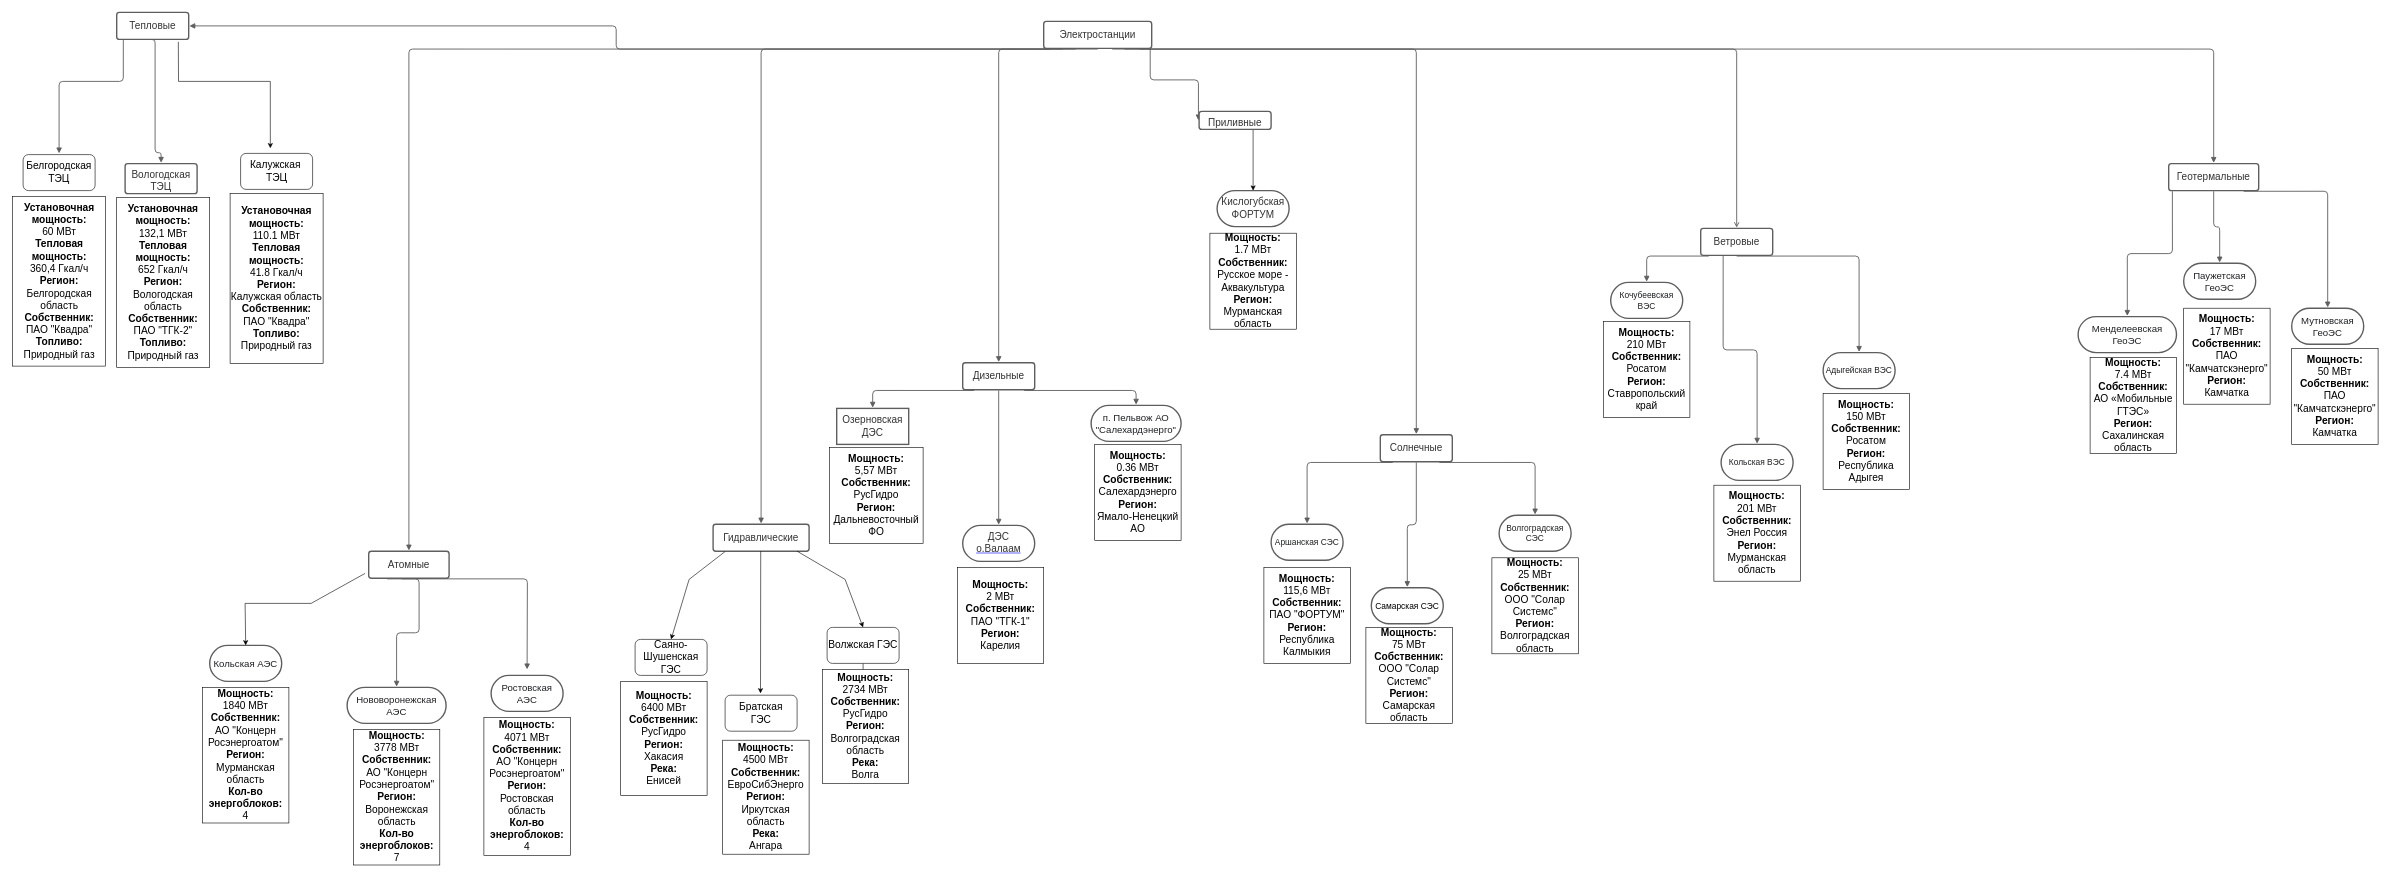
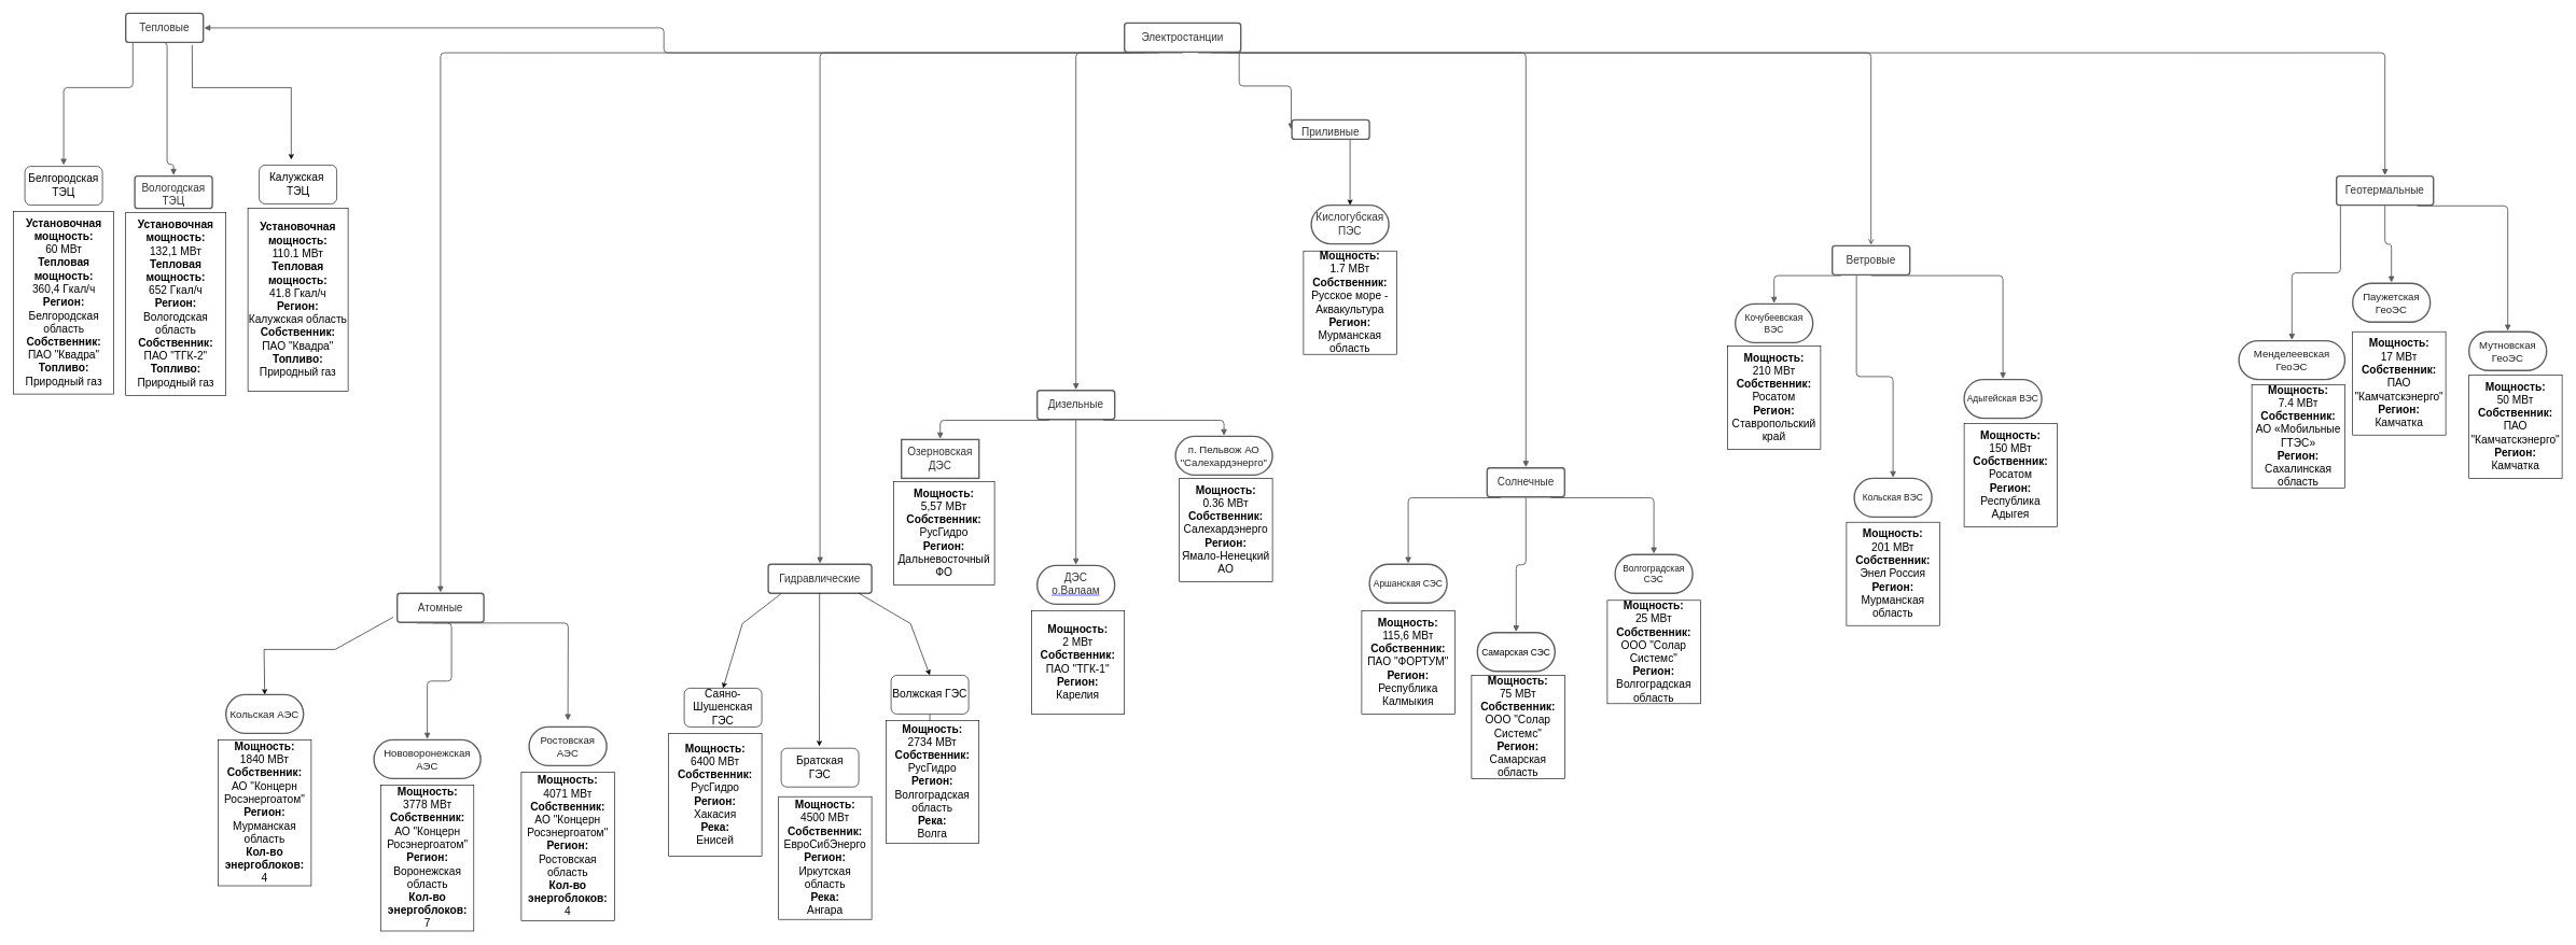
- <mxCell id="23" value="Кислогубская ФОРТУМ" style="html=1;overflow=block;blockSpacing=1;whiteSpace=wrap;rounded=1;arcSize=50;fontSize=16.7;fontColor=#333333;spacing=3.8;strokeColor=#5e5e5e;strokeOpacity=100;strokeWidth=2.3;lucidId=EKFBNRYp~ldQ;" vertex="1" parent="1"><mxGeometry x="2028" y="317" width="120" height="60" as="geometry" /></mxCell>
+ <mxCell id="23" value="Кислогубская ПЭС" style="html=1;overflow=block;blockSpacing=1;whiteSpace=wrap;rounded=1;arcSize=50;fontSize=16.7;fontColor=#333333;spacing=3.8;strokeColor=#5e5e5e;strokeOpacity=100;strokeWidth=2.3;lucidId=EKFBNRYp~ldQ;" vertex="1" parent="1"><mxGeometry x="2028" y="317" width="120" height="60" as="geometry" /></mxCell>
